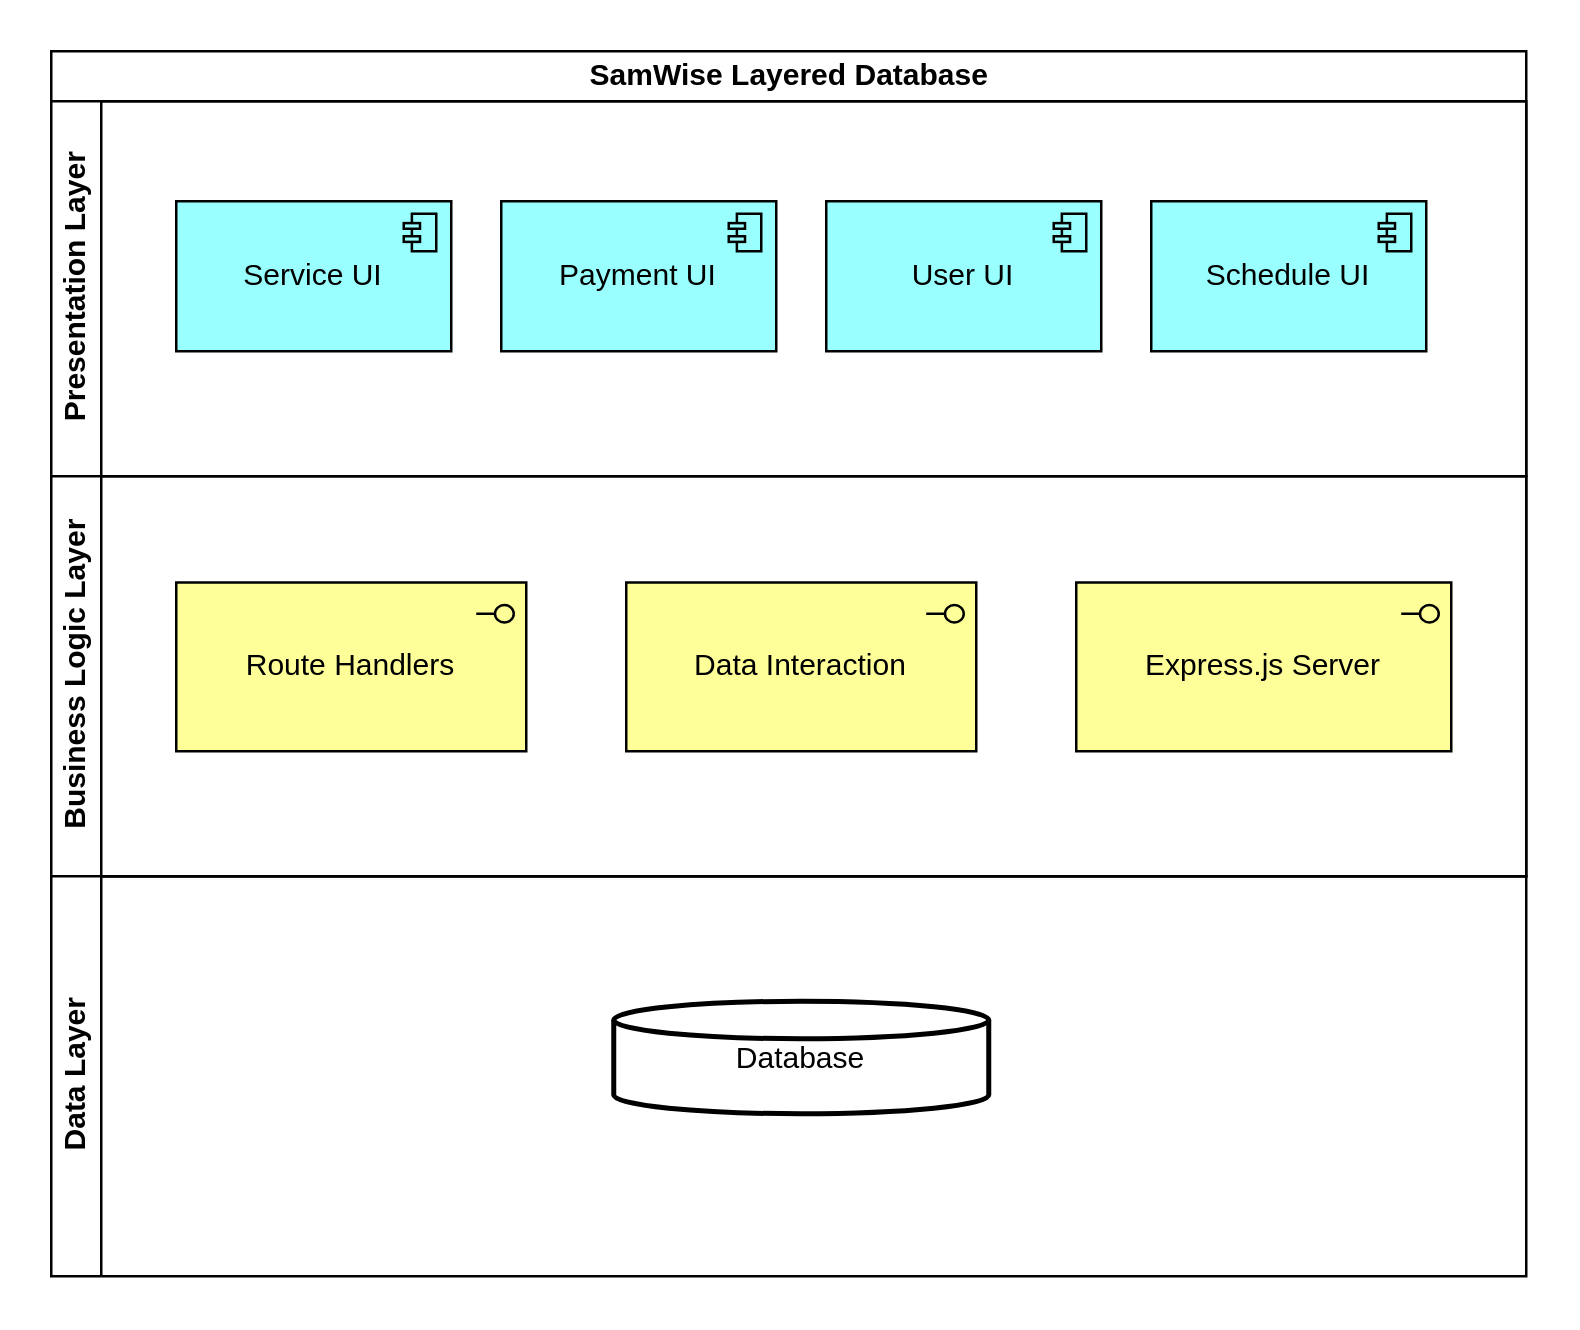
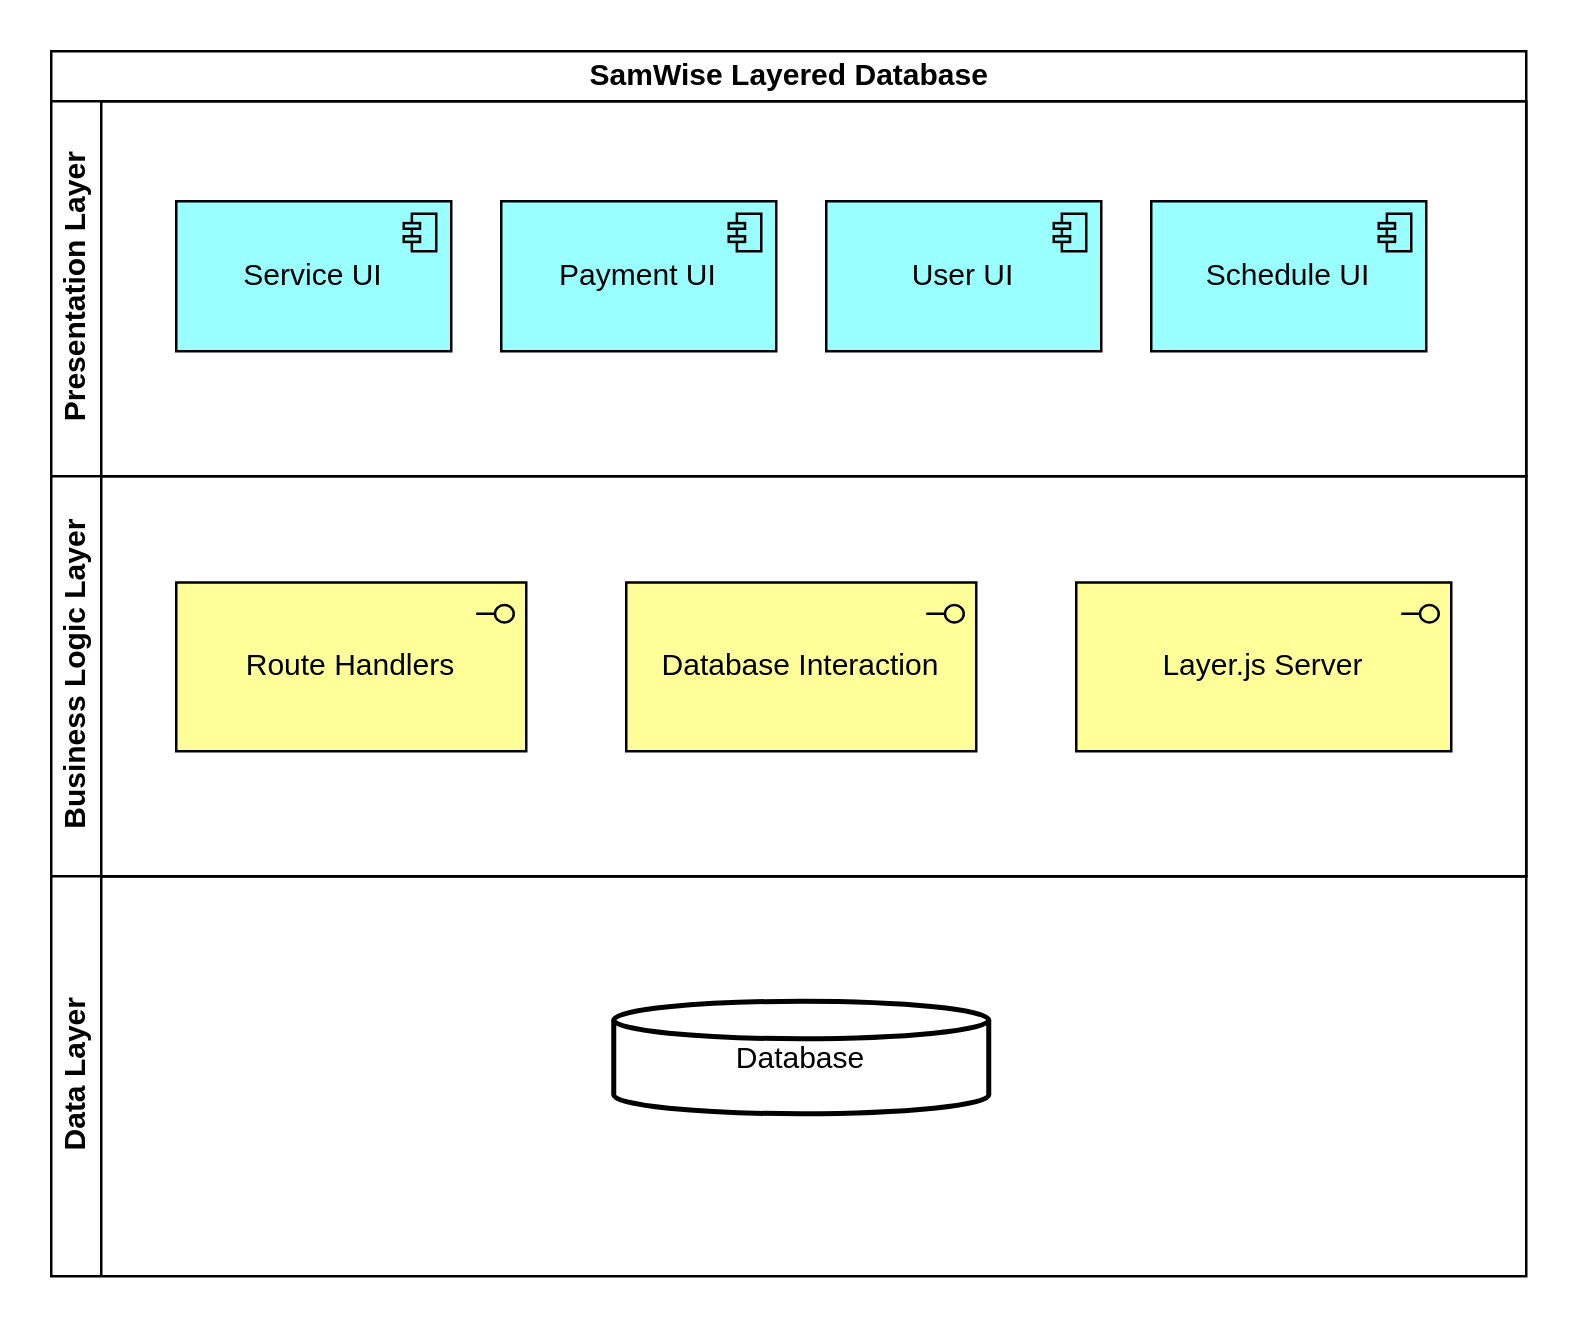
- <mxCell id="10" value="Data Interaction" style="html=1;outlineConnect=0;whiteSpace=wrap;fillColor=#ffff99;shape=mxgraph.archimate3.application;appType=interface;archiType=square;" vertex="1" parent="8"><mxGeometry x="230" y="42.5" width="140" height="67.5" as="geometry" /></mxCell>
+ <mxCell id="10" value="Database Interaction" style="html=1;outlineConnect=0;whiteSpace=wrap;fillColor=#ffff99;shape=mxgraph.archimate3.application;appType=interface;archiType=square;" vertex="1" parent="8"><mxGeometry x="230" y="42.5" width="140" height="67.5" as="geometry" /></mxCell>
- <mxCell id="11" value="Express.js Server" style="html=1;outlineConnect=0;whiteSpace=wrap;fillColor=#ffff99;shape=mxgraph.archimate3.application;appType=interface;archiType=square;" vertex="1" parent="8"><mxGeometry x="410" y="42.5" width="150" height="67.5" as="geometry" /></mxCell>
+ <mxCell id="11" value="Layer.js Server" style="html=1;outlineConnect=0;whiteSpace=wrap;fillColor=#ffff99;shape=mxgraph.archimate3.application;appType=interface;archiType=square;" vertex="1" parent="8"><mxGeometry x="410" y="42.5" width="150" height="67.5" as="geometry" /></mxCell>
